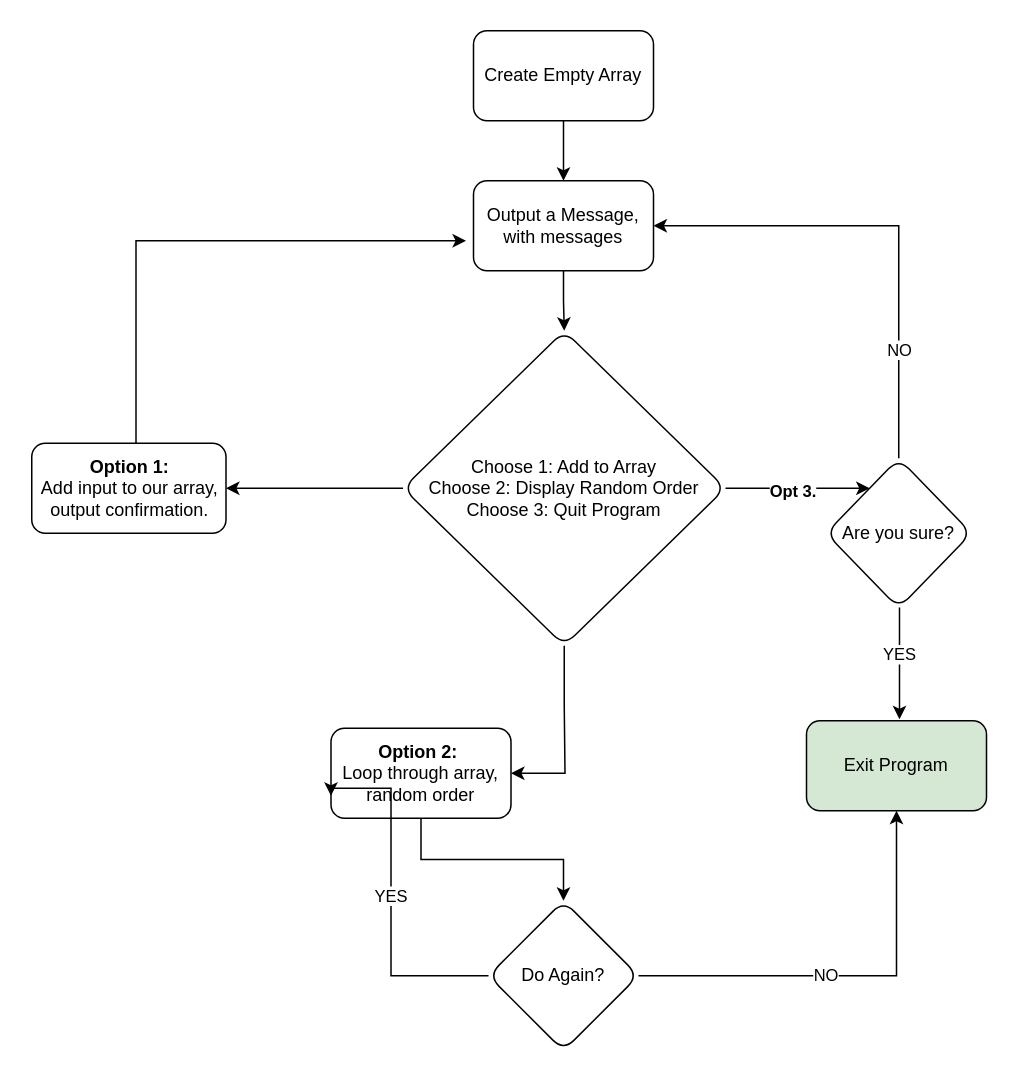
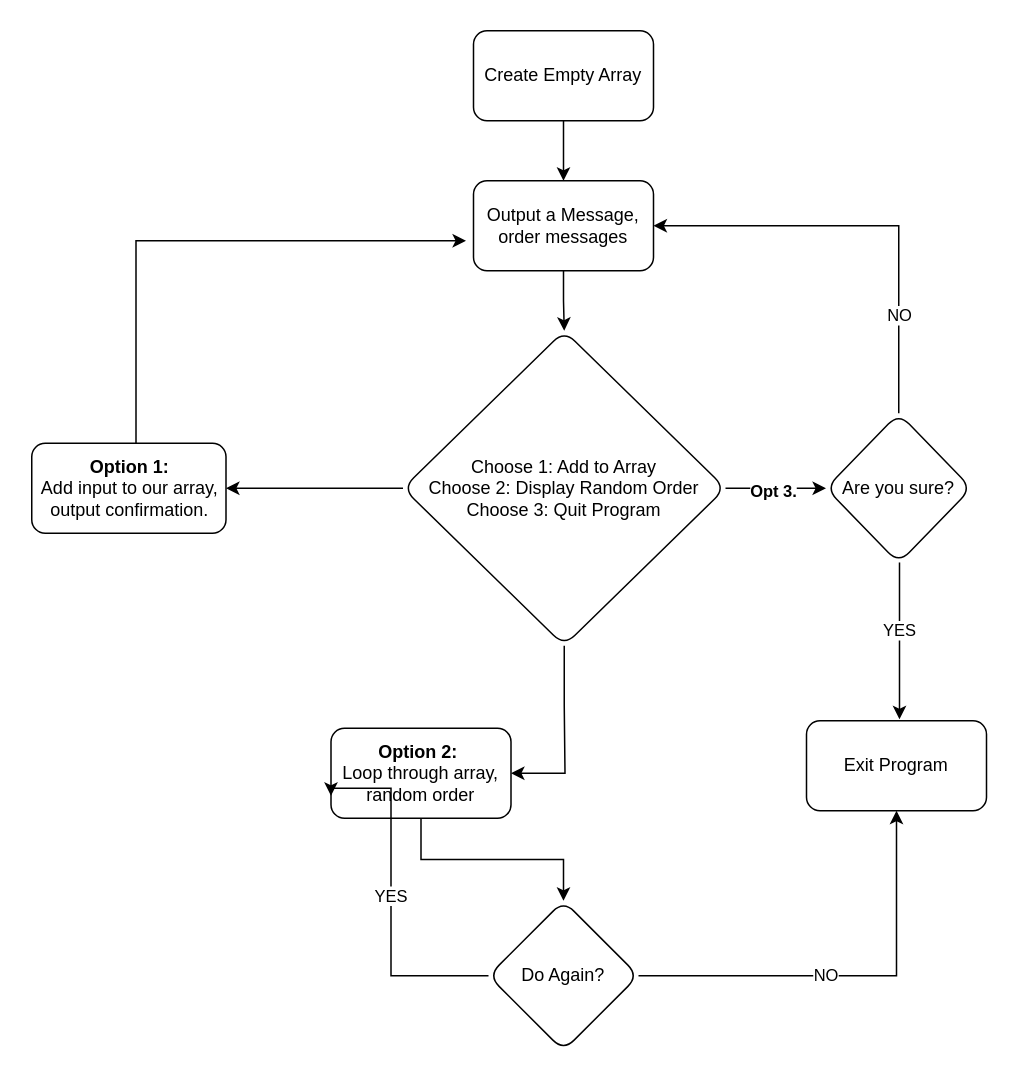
- <mxCell id="5" value="Output a Message,&lt;br&gt;with messages" style="whiteSpace=wrap;html=1;rounded=1;" vertex="1" parent="1"><mxGeometry x="315" y="120" width="120" height="60" as="geometry" /></mxCell>
+ <mxCell id="5" value="Output a Message,&lt;br&gt;order messages" style="whiteSpace=wrap;html=1;rounded=1;" vertex="1" parent="1"><mxGeometry x="315" y="120" width="120" height="60" as="geometry" /></mxCell>
- <mxCell id="22" value="Are you sure?" style="rhombus;whiteSpace=wrap;html=1;rounded=1;" vertex="1" parent="1"><mxGeometry x="550" y="305" width="97" height="100" as="geometry" /></mxCell>
+ <mxCell id="22" value="Are you sure?" style="rhombus;whiteSpace=wrap;html=1;rounded=1;" vertex="1" parent="1"><mxGeometry x="550" y="275" width="97" height="100" as="geometry" /></mxCell>
- <mxCell id="19" value="Exit Program" style="whiteSpace=wrap;html=1;rounded=1;fillColor=#d5e8d4;" vertex="1" parent="1"><mxGeometry x="537" y="480" width="120" height="60" as="geometry" /></mxCell>
+ <mxCell id="19" value="Exit Program" style="whiteSpace=wrap;html=1;rounded=1;" vertex="1" parent="1"><mxGeometry x="537" y="480" width="120" height="60" as="geometry" /></mxCell>
